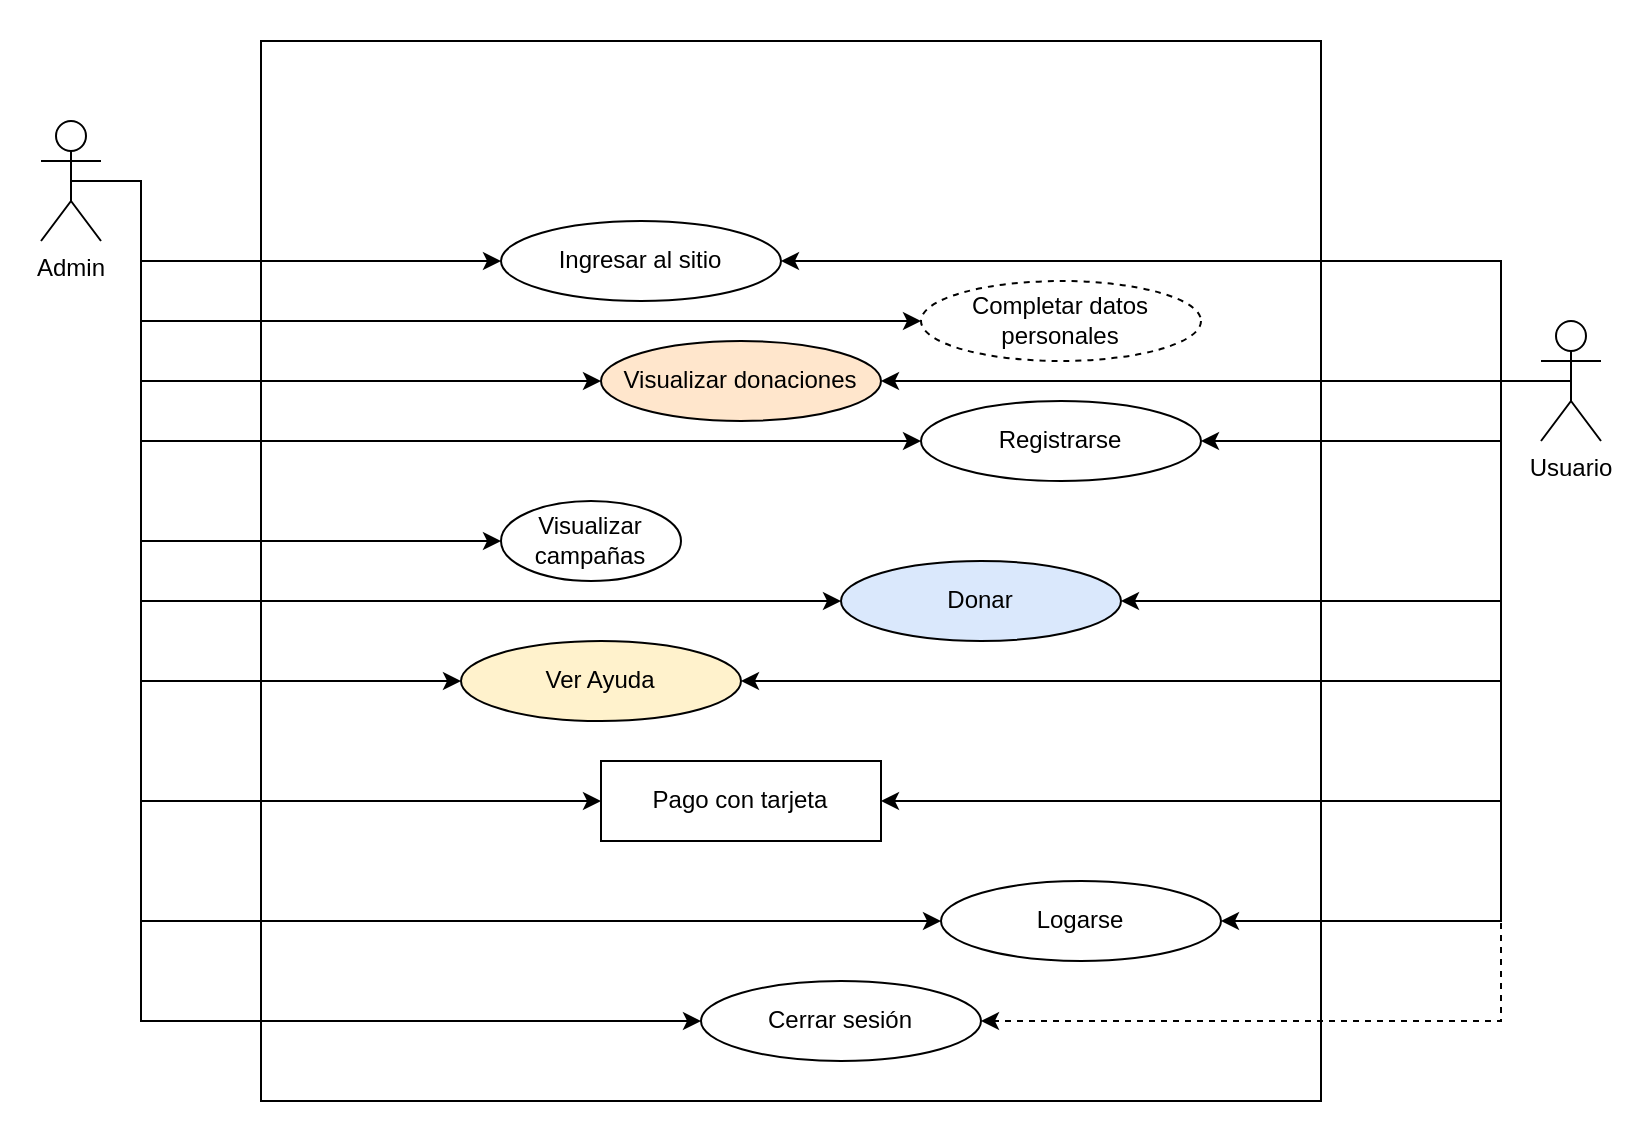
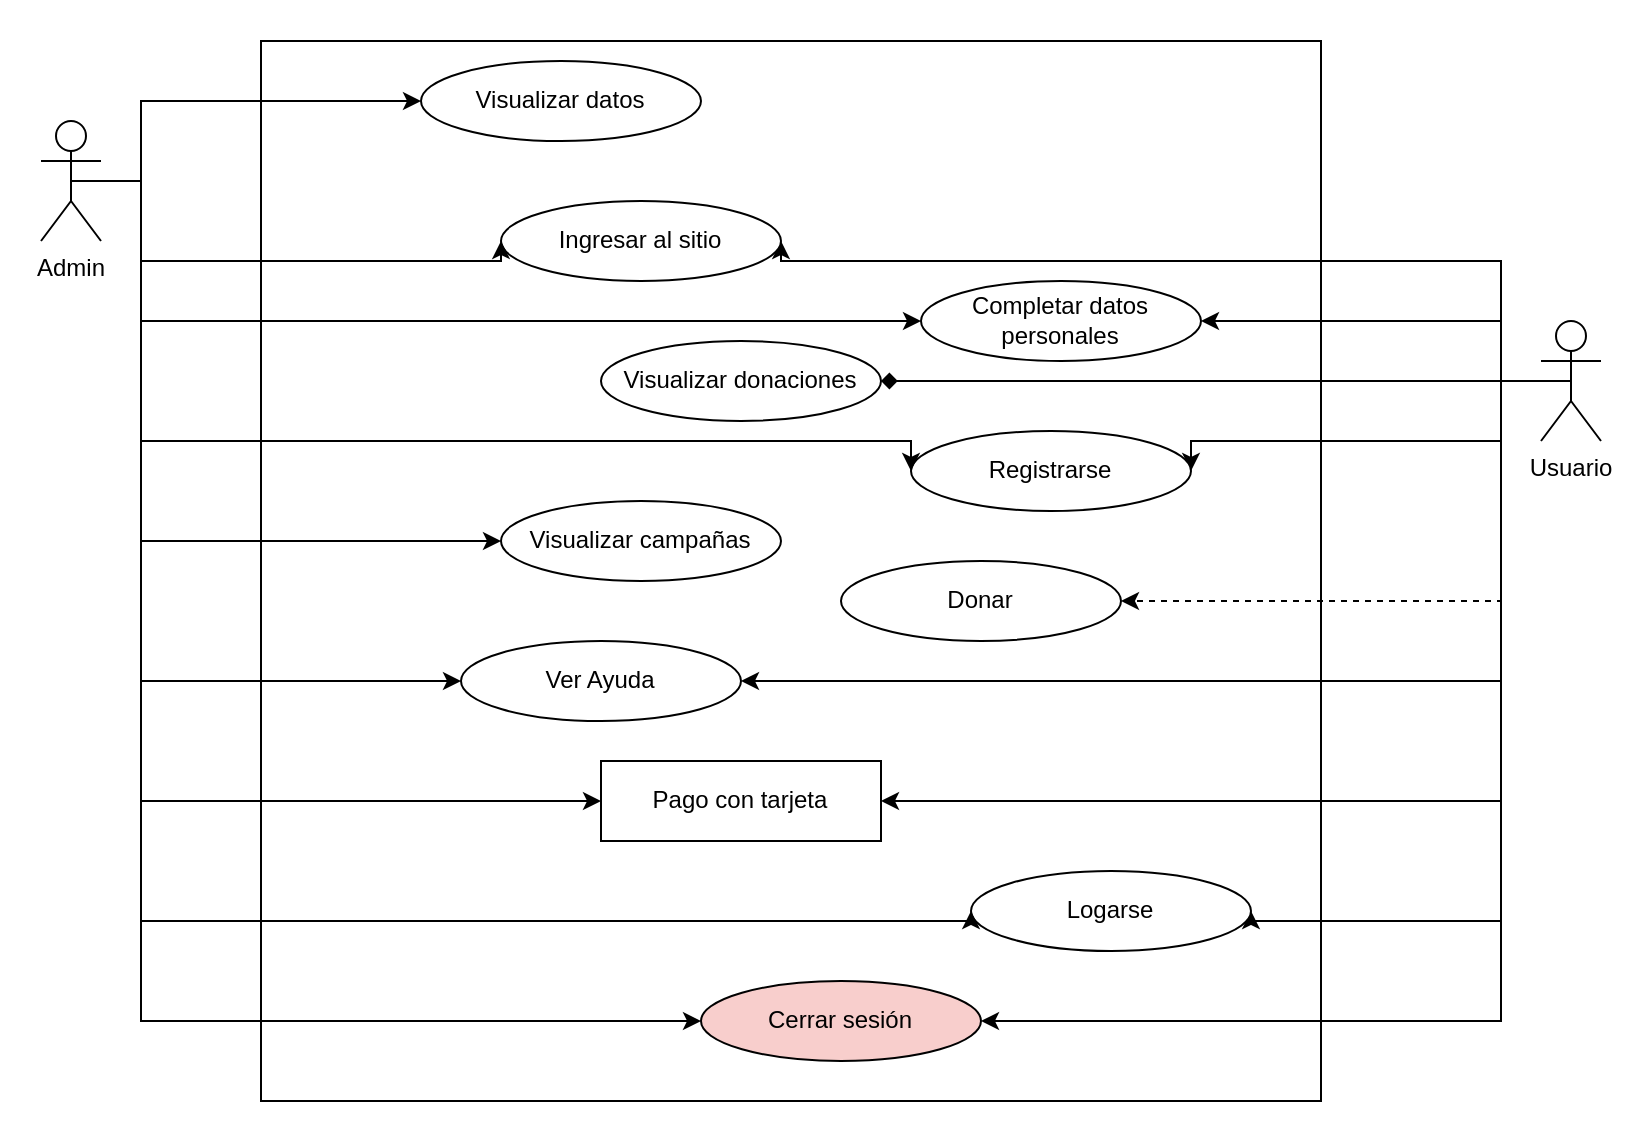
+ <mxCell id="24" style="edgeStyle=orthogonalEdgeStyle;rounded=0;orthogonalLoop=1;jettySize=auto;html=1;exitX=0.5;exitY=0.5;exitDx=0;exitDy=0;exitPerimeter=0;entryX=0;entryY=0.5;entryDx=0;entryDy=0;" edge="1" parent="1" source="34" target="35"><mxGeometry relative="1" as="geometry"><Array as="points"><mxPoint x="70" y="90" /><mxPoint x="70" y="50" /></Array></mxGeometry></mxCell>
+ <mxCell id="35" value="Visualizar datos" style="ellipse;whiteSpace=wrap;html=1;" vertex="1" parent="1"><mxGeometry x="210" width="140" height="40" as="geometry" y="30" /></mxCell>
- <mxCell id="13" value="Ingresar al sitio" style="ellipse;whiteSpace=wrap;html=1;" parent="1" vertex="1"><mxGeometry x="250" y="110" width="140" height="40" as="geometry" /></mxCell>
+ <mxCell id="13" value="Ingresar al sitio" style="ellipse;whiteSpace=wrap;html=1;" parent="1" vertex="1"><mxGeometry x="250" y="100" width="140" height="40" as="geometry" /></mxCell>
- <mxCell id="22" value="Completar datos personales" style="ellipse;whiteSpace=wrap;html=1;dashed=1;" parent="1" vertex="1"><mxGeometry x="460" y="140" width="140" height="40" as="geometry" /></mxCell>
+ <mxCell id="22" value="Completar datos personales" style="ellipse;whiteSpace=wrap;html=1;" parent="1" vertex="1"><mxGeometry x="460" y="140" width="140" height="40" as="geometry" /></mxCell>
+ <mxCell id="11" style="edgeStyle=orthogonalEdgeStyle;rounded=0;orthogonalLoop=1;jettySize=auto;html=1;exitX=0.5;exitY=0.5;exitDx=0;exitDy=0;exitPerimeter=0;entryX=1;entryY=0.5;entryDx=0;entryDy=0;" parent="1" source="12" target="22" edge="1"><mxGeometry relative="1" as="geometry"><Array as="points"><mxPoint x="750" y="190" /><mxPoint x="750" y="160" /></Array></mxGeometry></mxCell>
- <mxCell id="25" style="edgeStyle=orthogonalEdgeStyle;rounded=0;orthogonalLoop=1;jettySize=auto;html=1;exitX=0.5;exitY=0.5;exitDx=0;exitDy=0;exitPerimeter=0;entryX=0;entryY=0.5;entryDx=0;entryDy=0;" edge="1" parent="1" source="34" target="21"><mxGeometry relative="1" as="geometry"><Array as="points"><mxPoint x="70" y="90" /><mxPoint x="70" y="190" /></Array></mxGeometry></mxCell>
- <mxCell id="21" value="Visualizar donaciones" style="ellipse;whiteSpace=wrap;html=1;fillColor=#ffe6cc;" parent="1" vertex="1"><mxGeometry x="300" y="170" width="140" height="40" as="geometry" /></mxCell>
+ <mxCell id="21" value="Visualizar donaciones" style="ellipse;whiteSpace=wrap;html=1;" parent="1" vertex="1"><mxGeometry x="300" y="170" width="140" height="40" as="geometry" /></mxCell>
- <mxCell id="10" style="edgeStyle=orthogonalEdgeStyle;rounded=0;orthogonalLoop=1;jettySize=auto;html=1;exitX=0.5;exitY=0.5;exitDx=0;exitDy=0;exitPerimeter=0;entryX=1;entryY=0.5;entryDx=0;entryDy=0;" parent="1" source="12" target="21" edge="1"><mxGeometry relative="1" as="geometry" /></mxCell>
+ <mxCell id="10" style="edgeStyle=orthogonalEdgeStyle;rounded=0;orthogonalLoop=1;jettySize=auto;html=1;exitX=0.5;exitY=0.5;exitDx=0;exitDy=0;exitPerimeter=0;entryX=1;entryY=0.5;entryDx=0;entryDy=0;endArrow=diamond;" parent="1" source="12" target="21" edge="1"><mxGeometry relative="1" as="geometry" /></mxCell>
- <mxCell id="14" value="Registrarse" style="ellipse;whiteSpace=wrap;html=1;" parent="1" vertex="1"><mxGeometry x="460" y="200" width="140" height="40" as="geometry" /></mxCell>
+ <mxCell id="14" value="Registrarse" style="ellipse;whiteSpace=wrap;html=1;" parent="1" vertex="1"><mxGeometry x="455" y="215" width="140" height="40" as="geometry" /></mxCell>
- <mxCell id="17" value="Visualizar campañas" style="ellipse;whiteSpace=wrap;html=1;" parent="1" vertex="1"><mxGeometry x="250" y="250" width="90" height="40" as="geometry" /></mxCell>
+ <mxCell id="17" value="Visualizar campañas" style="ellipse;whiteSpace=wrap;html=1;" parent="1" vertex="1"><mxGeometry x="250" y="250" width="140" height="40" as="geometry" /></mxCell>
- <mxCell id="29" style="edgeStyle=orthogonalEdgeStyle;rounded=0;orthogonalLoop=1;jettySize=auto;html=1;exitX=0.5;exitY=0.5;exitDx=0;exitDy=0;exitPerimeter=0;entryX=0;entryY=0.5;entryDx=0;entryDy=0;" edge="1" parent="1" source="34" target="18"><mxGeometry relative="1" as="geometry"><Array as="points"><mxPoint x="70" y="90" /><mxPoint x="70" y="300" /></Array></mxGeometry></mxCell>
- <mxCell id="18" value="Donar" style="ellipse;whiteSpace=wrap;html=1;fillColor=#dae8fc;" parent="1" vertex="1"><mxGeometry x="420" y="280" width="140" height="40" as="geometry" /></mxCell>
+ <mxCell id="18" value="Donar" style="ellipse;whiteSpace=wrap;html=1;" parent="1" vertex="1"><mxGeometry x="420" y="280" width="140" height="40" as="geometry" /></mxCell>
- <mxCell id="3" style="edgeStyle=orthogonalEdgeStyle;rounded=0;orthogonalLoop=1;jettySize=auto;html=1;exitX=0.5;exitY=0.5;exitDx=0;exitDy=0;exitPerimeter=0;entryX=1;entryY=0.5;entryDx=0;entryDy=0;" parent="1" source="12" target="18" edge="1"><mxGeometry relative="1" as="geometry"><Array as="points"><mxPoint x="750" y="190" /><mxPoint x="750" y="300" /></Array></mxGeometry></mxCell>
+ <mxCell id="3" style="edgeStyle=orthogonalEdgeStyle;rounded=0;orthogonalLoop=1;jettySize=auto;html=1;exitX=0.5;exitY=0.5;exitDx=0;exitDy=0;exitPerimeter=0;entryX=1;entryY=0.5;entryDx=0;entryDy=0;dashed=1;" parent="1" source="12" target="18" edge="1"><mxGeometry relative="1" as="geometry"><Array as="points"><mxPoint x="750" y="190" /><mxPoint x="750" y="300" /></Array></mxGeometry></mxCell>
- <mxCell id="19" value="Ver Ayuda" style="ellipse;whiteSpace=wrap;html=1;fillColor=#fff2cc;" parent="1" vertex="1"><mxGeometry x="230" y="320" width="140" height="40" as="geometry" /></mxCell>
+ <mxCell id="19" value="Ver Ayuda" style="ellipse;whiteSpace=wrap;html=1;" parent="1" vertex="1"><mxGeometry x="230" y="320" width="140" height="40" as="geometry" /></mxCell>
- <mxCell id="15" value="Logarse" style="ellipse;whiteSpace=wrap;html=1;" parent="1" vertex="1"><mxGeometry x="470" y="440" width="140" height="40" as="geometry" /></mxCell>
+ <mxCell id="15" value="Logarse" style="ellipse;whiteSpace=wrap;html=1;" parent="1" vertex="1"><mxGeometry x="485" y="435" width="140" height="40" as="geometry" /></mxCell>
- <mxCell id="16" value="Cerrar sesión" style="ellipse;whiteSpace=wrap;html=1;" parent="1" vertex="1"><mxGeometry x="350" y="490" width="140" height="40" as="geometry" /></mxCell>
+ <mxCell id="16" value="Cerrar sesión" style="ellipse;whiteSpace=wrap;html=1;fillColor=#f8cecc;" parent="1" vertex="1"><mxGeometry x="350" y="490" width="140" height="40" as="geometry" /></mxCell>
- <mxCell id="8" style="edgeStyle=orthogonalEdgeStyle;rounded=0;orthogonalLoop=1;jettySize=auto;html=1;exitX=0.5;exitY=0.5;exitDx=0;exitDy=0;exitPerimeter=0;entryX=1;entryY=0.5;entryDx=0;entryDy=0;dashed=1;" parent="1" source="12" target="16" edge="1"><mxGeometry relative="1" as="geometry"><Array as="points"><mxPoint x="750" y="190" /><mxPoint x="750" y="510" /><mxPoint x="500" y="510" /></Array></mxGeometry></mxCell>
+ <mxCell id="8" style="edgeStyle=orthogonalEdgeStyle;rounded=0;orthogonalLoop=1;jettySize=auto;html=1;exitX=0.5;exitY=0.5;exitDx=0;exitDy=0;exitPerimeter=0;entryX=1;entryY=0.5;entryDx=0;entryDy=0;" parent="1" source="12" target="16" edge="1"><mxGeometry relative="1" as="geometry"><Array as="points"><mxPoint x="750" y="190" /><mxPoint x="750" y="510" /><mxPoint x="500" y="510" /></Array></mxGeometry></mxCell>
